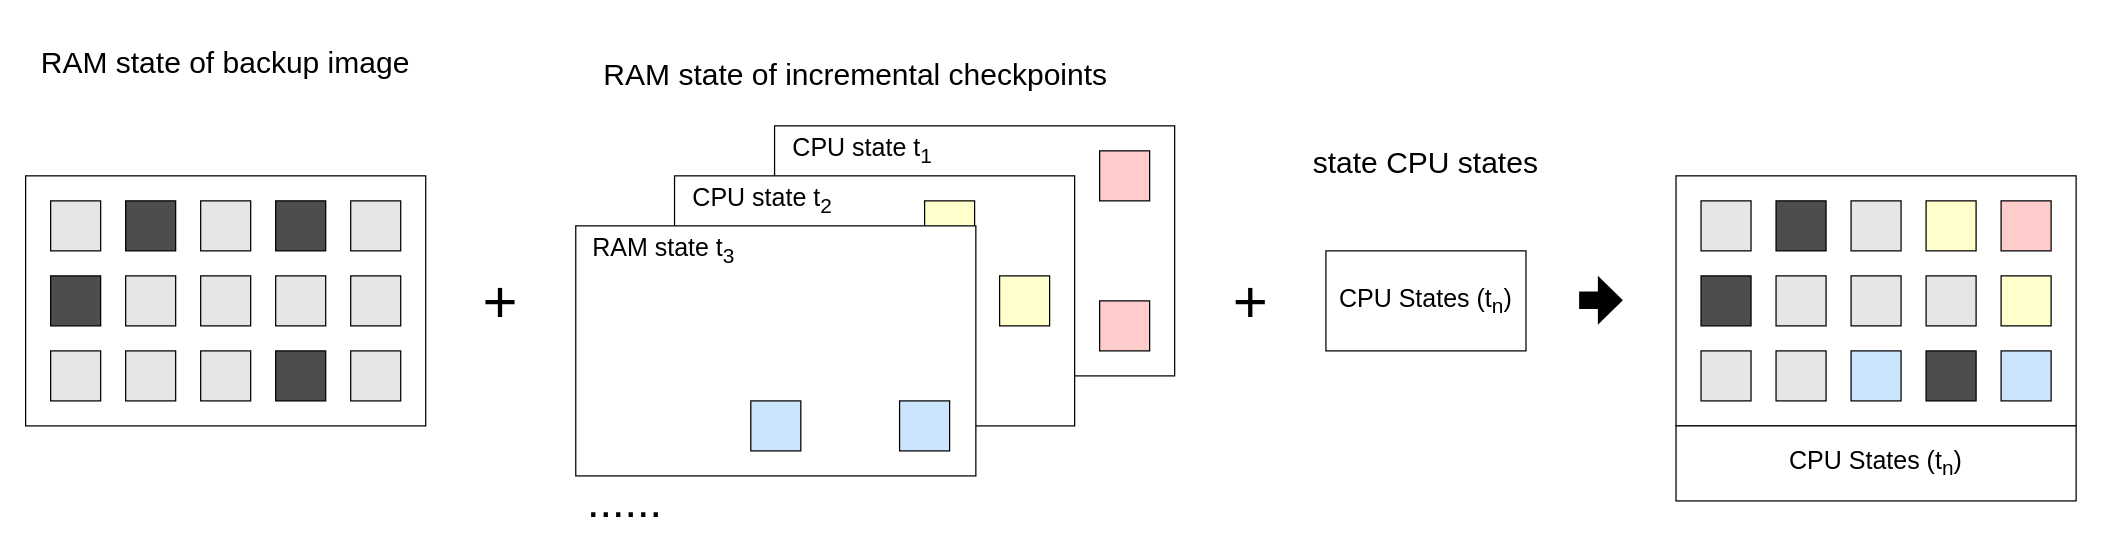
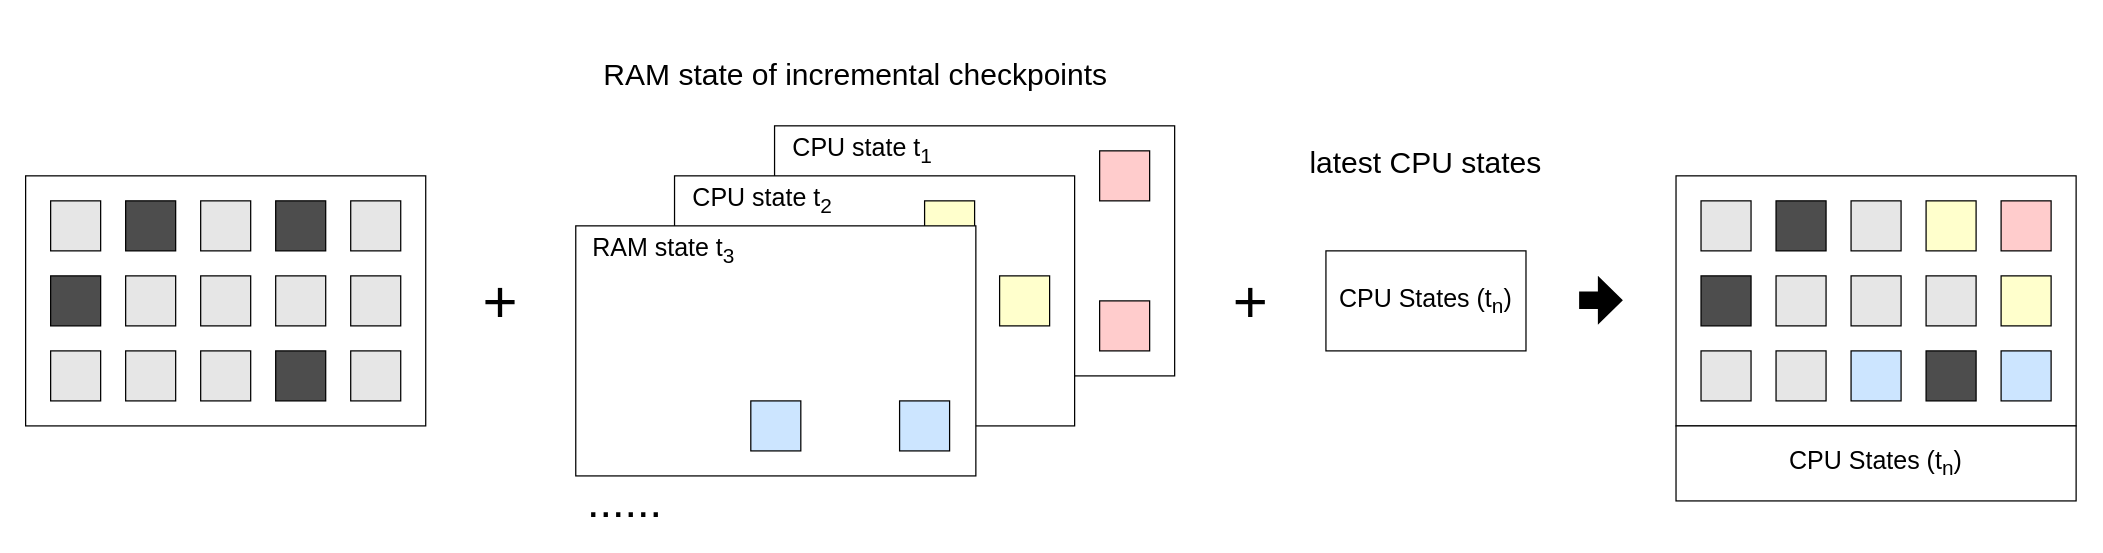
- <mxCell id="33" value="&lt;font style=&quot;font-size: 24px;&quot;&gt;RAM state of backup image&lt;/font&gt;" style="text;html=1;strokeColor=none;fillColor=none;align=center;verticalAlign=middle;whiteSpace=wrap;rounded=0;" vertex="1" parent="1"><mxGeometry x="20" y="20" width="320" height="60" as="geometry" /></mxCell>
- <mxCell id="34" value="&lt;font style=&quot;&quot;&gt;&lt;font style=&quot;font-size: 24px;&quot;&gt;state CPU states&lt;/font&gt;&lt;br&gt;&lt;/font&gt;" style="text;html=1;strokeColor=none;fillColor=none;align=center;verticalAlign=middle;whiteSpace=wrap;rounded=0;" vertex="1" parent="1"><mxGeometry x="1040" y="100" width="200" height="60" as="geometry" /></mxCell>
+ <mxCell id="34" value="&lt;font style=&quot;&quot;&gt;&lt;font style=&quot;font-size: 24px;&quot;&gt;latest CPU states&lt;/font&gt;&lt;br&gt;&lt;/font&gt;" style="text;html=1;strokeColor=none;fillColor=none;align=center;verticalAlign=middle;whiteSpace=wrap;rounded=0;" vertex="1" parent="1"><mxGeometry x="1040" y="100" width="200" height="60" as="geometry" /></mxCell>
